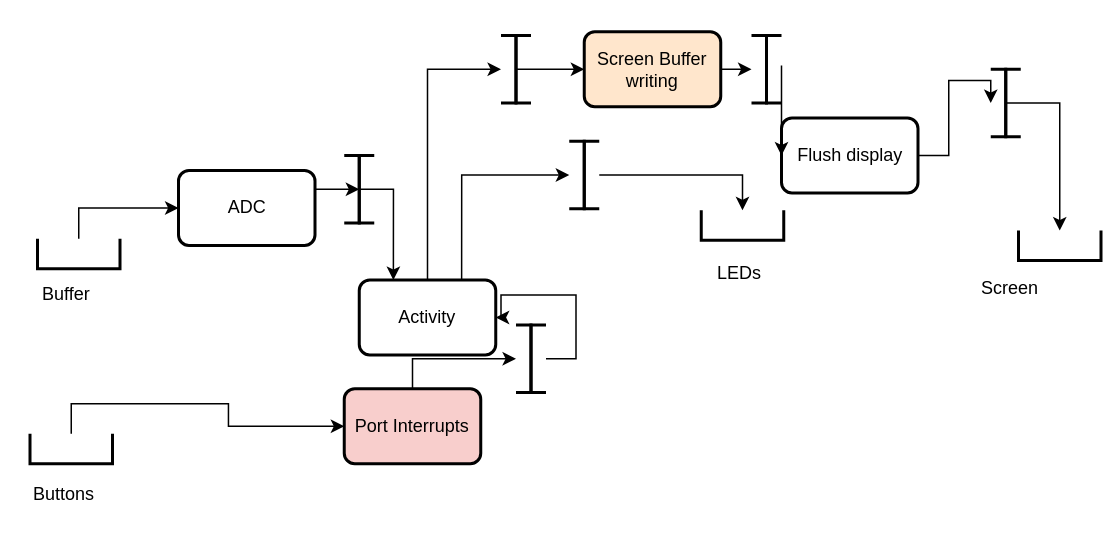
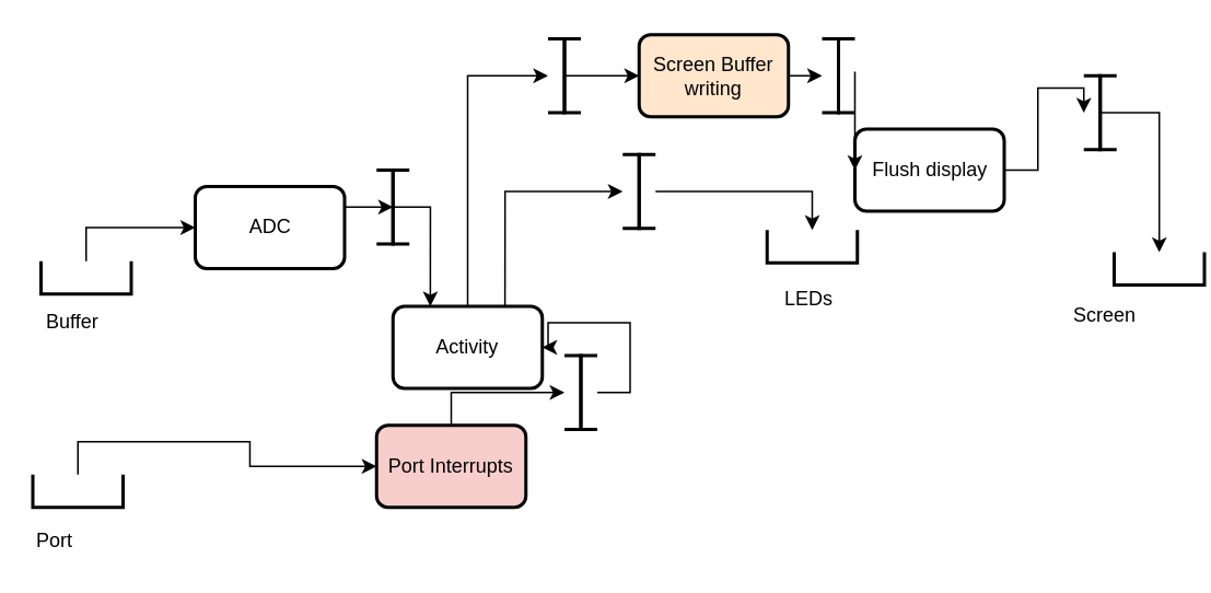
- <mxCell id="15" value="Buttons" style="text;html=1;resizable=0;points=[];autosize=1;align=left;verticalAlign=top;spacingTop=-4;" vertex="1" parent="1"><mxGeometry x="20" y="319" width="60" height="20" as="geometry" /></mxCell>
+ <mxCell id="15" value="Port" style="text;html=1;resizable=0;points=[];autosize=1;align=left;verticalAlign=top;spacingTop=-4;" vertex="1" parent="1"><mxGeometry x="20" y="319" width="60" height="20" as="geometry" /></mxCell>
